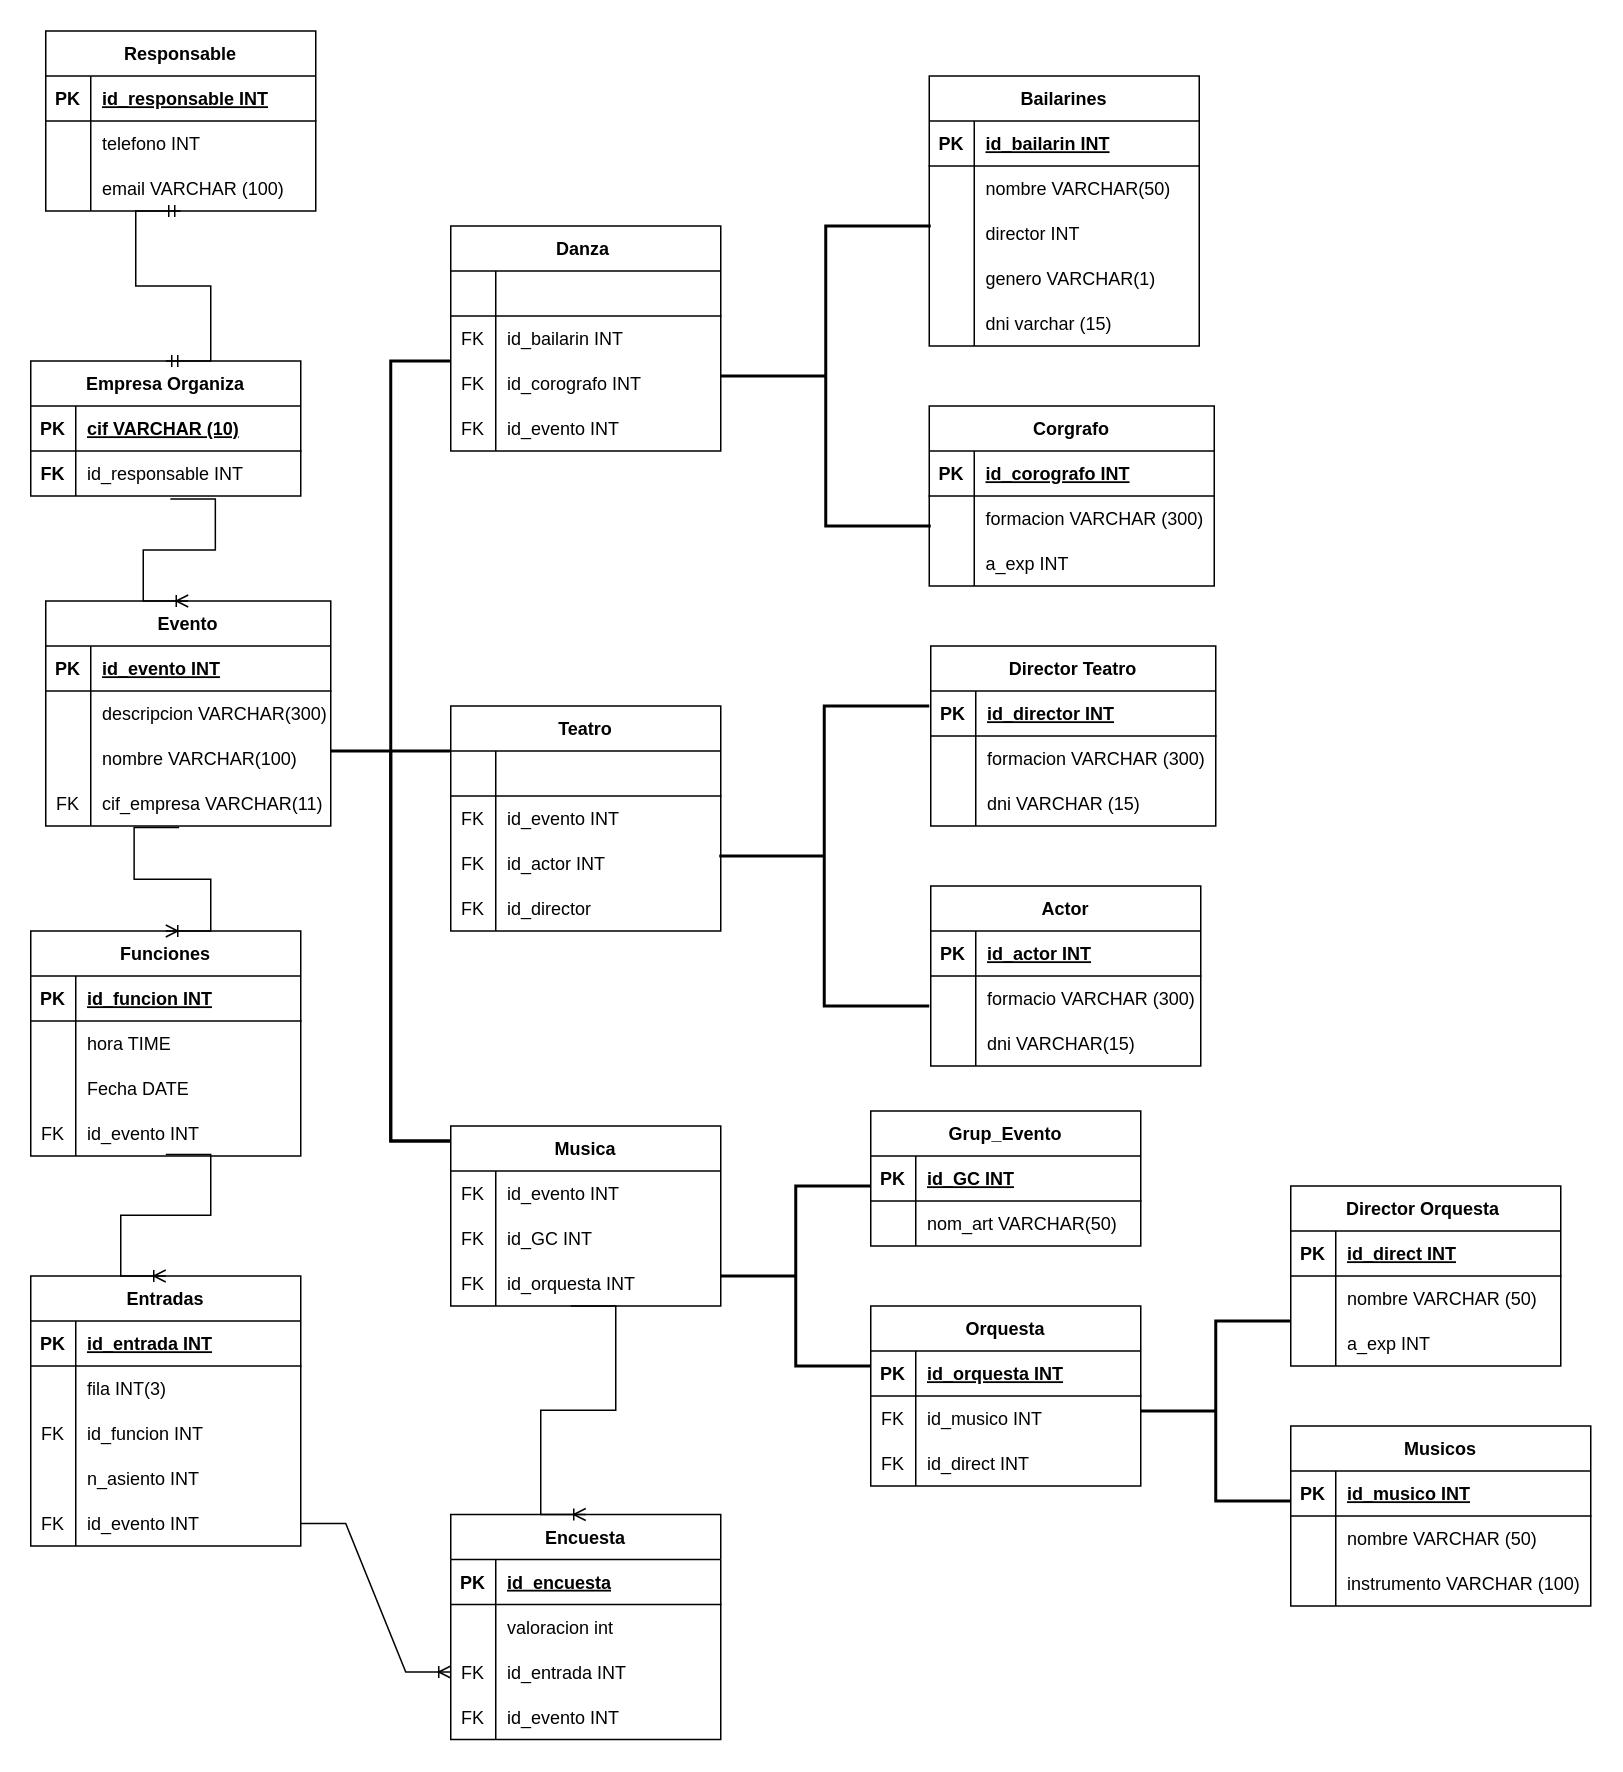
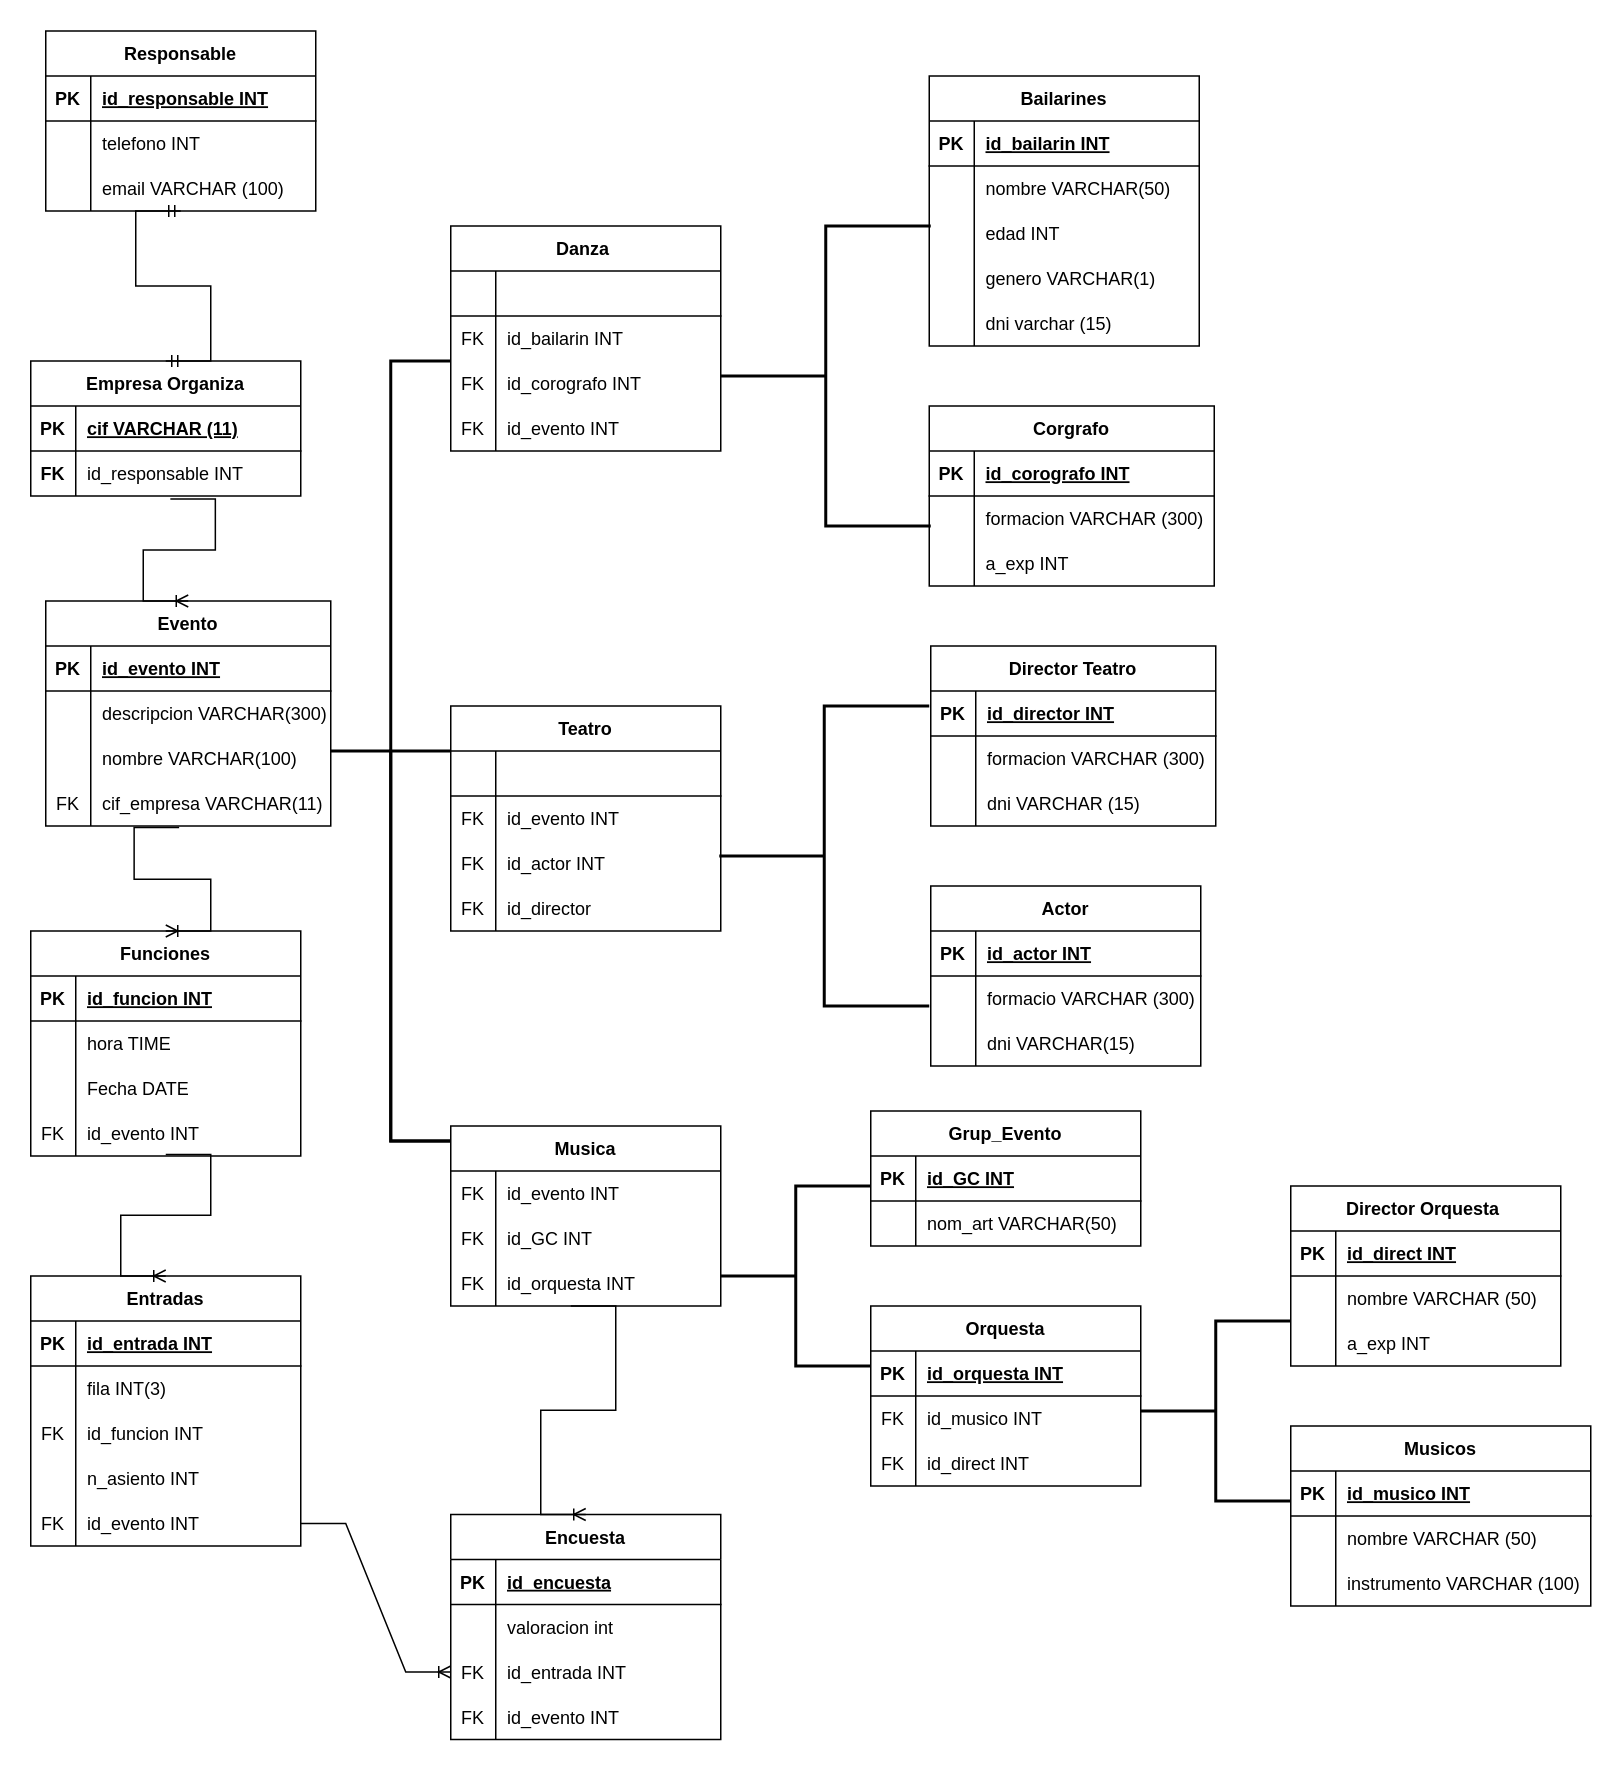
- <mxCell id="96" value="director INT" style="shape=partialRectangle;connectable=0;fillColor=none;top=0;left=0;bottom=0;right=0;align=left;spacingLeft=6;overflow=hidden;" vertex="1" parent="94"><mxGeometry x="30" width="150" height="30" as="geometry"><mxRectangle width="150" height="30" as="alternateBounds" /></mxGeometry></mxCell>
+ <mxCell id="96" value="edad INT" style="shape=partialRectangle;connectable=0;fillColor=none;top=0;left=0;bottom=0;right=0;align=left;spacingLeft=6;overflow=hidden;" vertex="1" parent="94"><mxGeometry x="30" width="150" height="30" as="geometry"><mxRectangle width="150" height="30" as="alternateBounds" /></mxGeometry></mxCell>
- <mxCell id="15" value="cif VARCHAR (10)" style="shape=partialRectangle;connectable=0;fillColor=none;top=0;left=0;bottom=0;right=0;align=left;spacingLeft=6;fontStyle=5;overflow=hidden;" vertex="1" parent="13"><mxGeometry x="30" width="150" height="30" as="geometry"><mxRectangle width="150" height="30" as="alternateBounds" /></mxGeometry></mxCell>
+ <mxCell id="15" value="cif VARCHAR (11)" style="shape=partialRectangle;connectable=0;fillColor=none;top=0;left=0;bottom=0;right=0;align=left;spacingLeft=6;fontStyle=5;overflow=hidden;" vertex="1" parent="13"><mxGeometry x="30" width="150" height="30" as="geometry"><mxRectangle width="150" height="30" as="alternateBounds" /></mxGeometry></mxCell>
